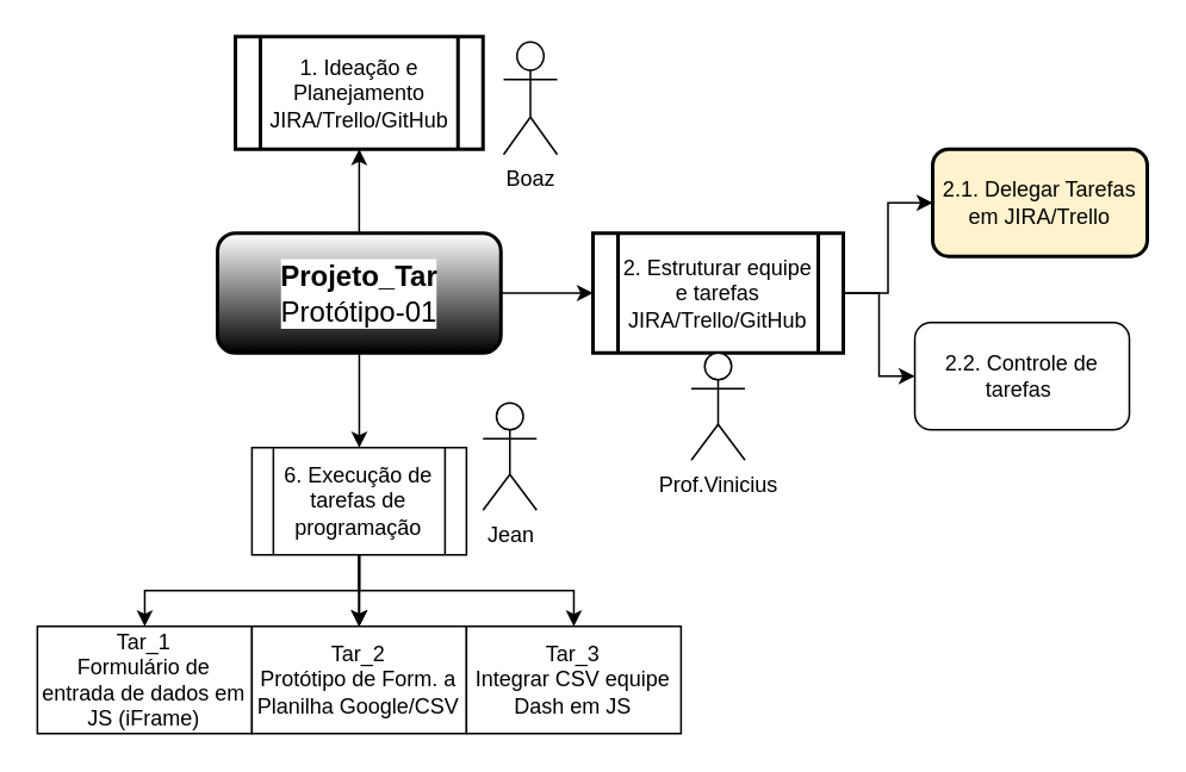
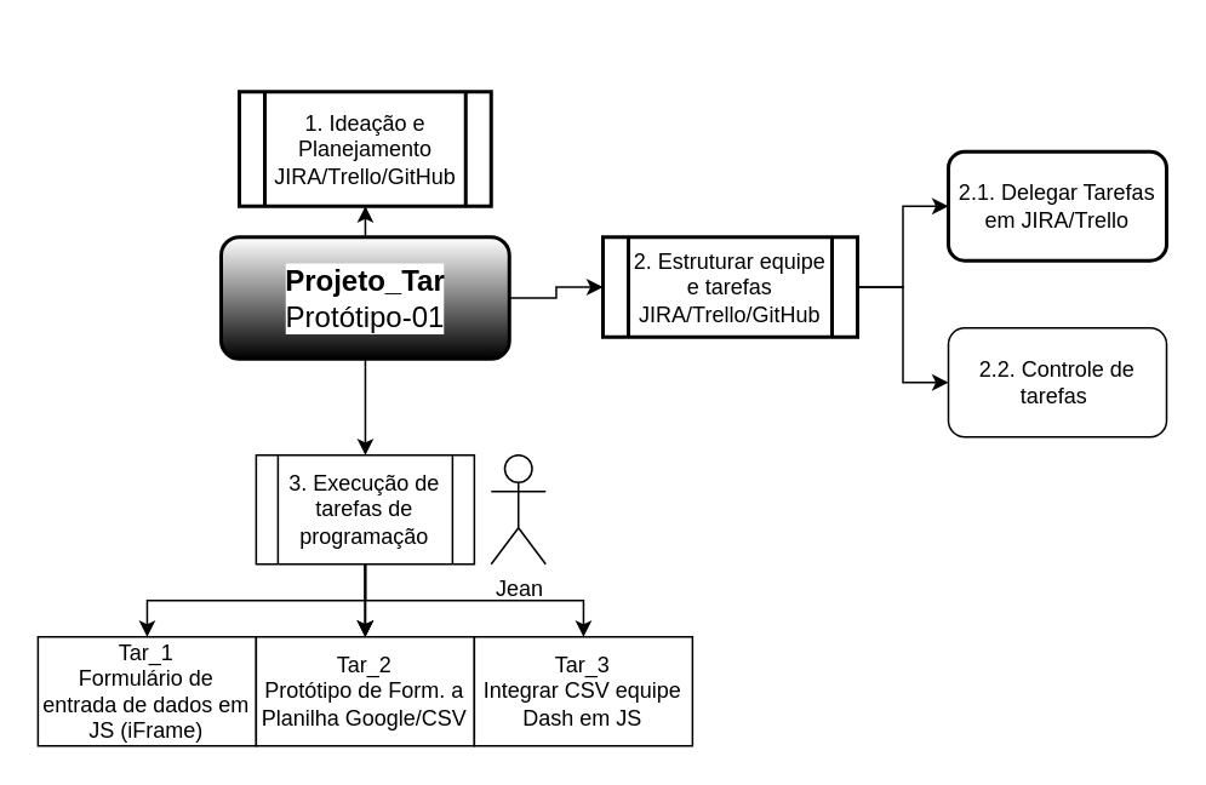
- <mxCell id="6" value="1. Ideação e Planejamento&lt;br&gt;JIRA/Trello/GitHub" style="shape=process;whiteSpace=wrap;html=1;backgroundOutline=1;strokeWidth=2;" vertex="1" parent="1"><mxGeometry x="131" y="20" width="138.5" height="63" as="geometry" /></mxCell>
+ <mxCell id="6" value="1. Ideação e Planejamento&lt;br&gt;JIRA/Trello/GitHub" style="shape=process;whiteSpace=wrap;html=1;backgroundOutline=1;strokeWidth=2;" vertex="1" parent="1"><mxGeometry x="131" y="50" width="138.5" height="63" as="geometry" /></mxCell>
- <mxCell id="12" value="Boaz" style="shape=umlActor;verticalLabelPosition=bottom;verticalAlign=top;html=1;outlineConnect=0;" vertex="1" parent="1"><mxGeometry x="281" y="23" width="30" height="63" as="geometry" /></mxCell>
- <mxCell id="10" value="2.1. Delegar Tarefas em JIRA/Trello" style="rounded=1;whiteSpace=wrap;html=1;strokeWidth=2;fillColor=#fff2cc;" vertex="1" parent="1"><mxGeometry x="521" y="83" width="120" height="60" as="geometry" /></mxCell>
+ <mxCell id="10" value="2.1. Delegar Tarefas em JIRA/Trello" style="rounded=1;whiteSpace=wrap;html=1;strokeWidth=2;" vertex="1" parent="1"><mxGeometry x="521" y="83" width="120" height="60" as="geometry" /></mxCell>
- <mxCell id="9" value="2. Estruturar equipe e tarefas&lt;br&gt;JIRA/Trello/GitHub" style="shape=process;whiteSpace=wrap;html=1;backgroundOutline=1;strokeWidth=2;" vertex="1" parent="1"><mxGeometry x="331" y="130" width="140" height="67" as="geometry" /></mxCell>
+ <mxCell id="9" value="2. Estruturar equipe e tarefas&lt;br&gt;JIRA/Trello/GitHub" style="shape=process;whiteSpace=wrap;html=1;backgroundOutline=1;strokeWidth=2;" vertex="1" parent="1"><mxGeometry x="331" y="130" width="140" height="55" as="geometry" /></mxCell>
- <mxCell id="11" value="2.2. Controle de tarefas&amp;nbsp;" style="rounded=1;whiteSpace=wrap;html=1;" vertex="1" parent="1"><mxGeometry x="511" y="180" width="120" height="60" as="geometry" /></mxCell>
+ <mxCell id="11" value="2.2. Controle de tarefas&amp;nbsp;" style="rounded=1;whiteSpace=wrap;html=1;" vertex="1" parent="1"><mxGeometry x="521" y="180" width="120" height="60" as="geometry" /></mxCell>
- <mxCell id="14" value="Prof.Vinicius" style="shape=umlActor;verticalLabelPosition=bottom;verticalAlign=top;html=1;outlineConnect=0;" vertex="1" parent="1"><mxGeometry x="386" y="197" width="30" height="60" as="geometry" /></mxCell>
- <mxCell id="13" value="Jean" style="shape=umlActor;verticalLabelPosition=bottom;verticalAlign=top;html=1;outlineConnect=0;" vertex="1" parent="1"><mxGeometry x="269.5" y="225" width="30" height="60" as="geometry" /></mxCell>
+ <mxCell id="13" value="Jean" style="shape=umlActor;verticalLabelPosition=bottom;verticalAlign=top;html=1;outlineConnect=0;" vertex="1" parent="1"><mxGeometry x="269.5" y="250" width="30" height="60" as="geometry" /></mxCell>
- <mxCell id="20" value="6. Execução de tarefas de programação" style="shape=process;whiteSpace=wrap;html=1;backgroundOutline=1;" vertex="1" parent="1"><mxGeometry x="140.25" y="250" width="120" height="60" as="geometry" /></mxCell>
+ <mxCell id="20" value="3. Execução de tarefas de programação" style="shape=process;whiteSpace=wrap;html=1;backgroundOutline=1;" vertex="1" parent="1"><mxGeometry x="140.25" y="250" width="120" height="60" as="geometry" /></mxCell>
